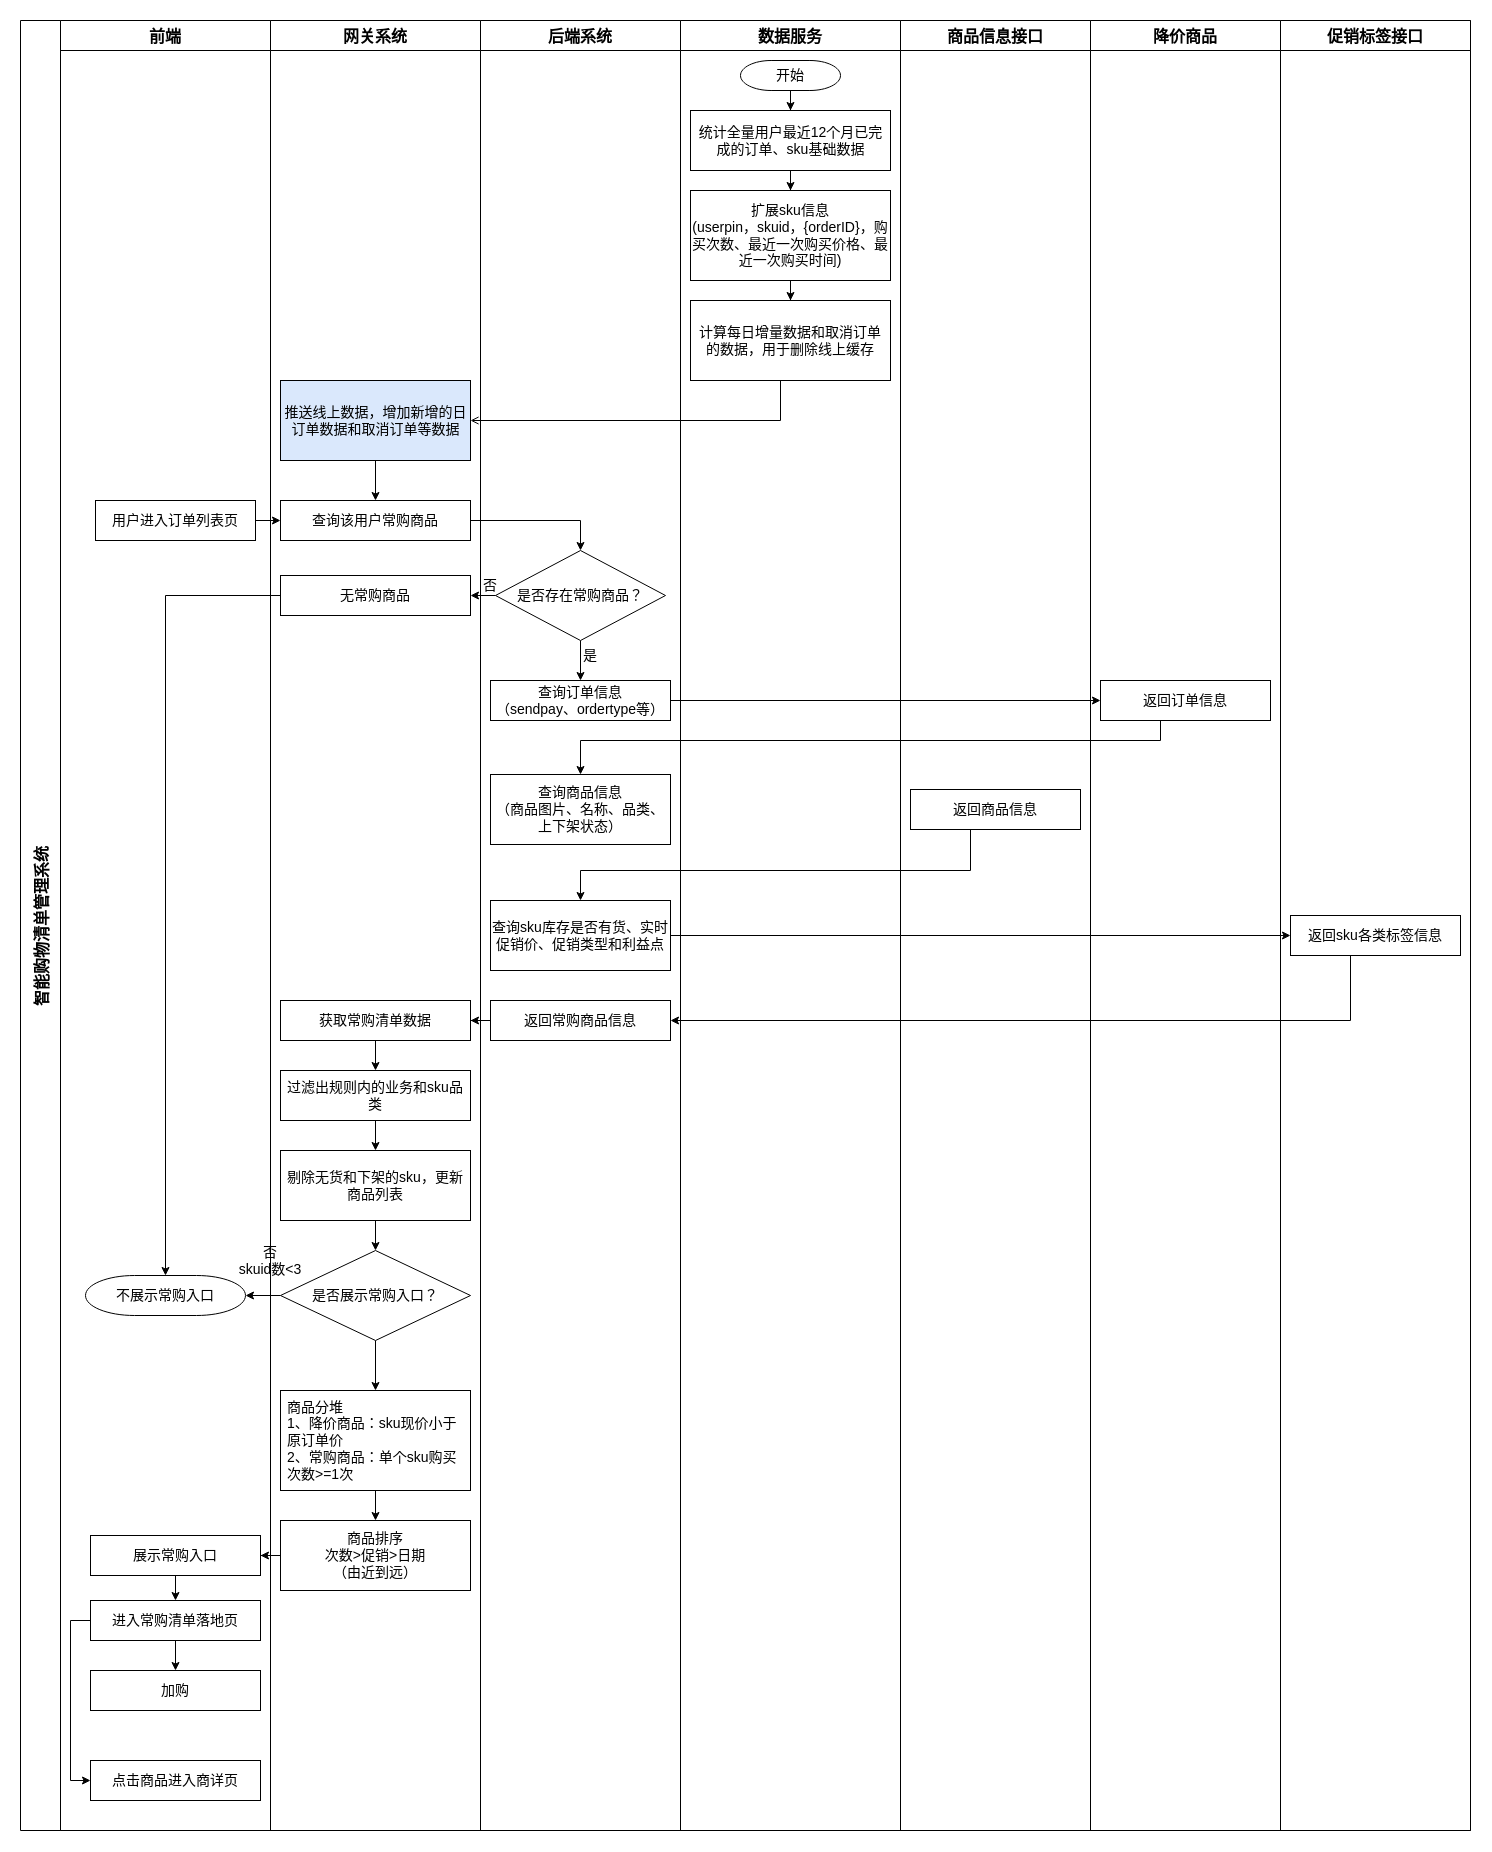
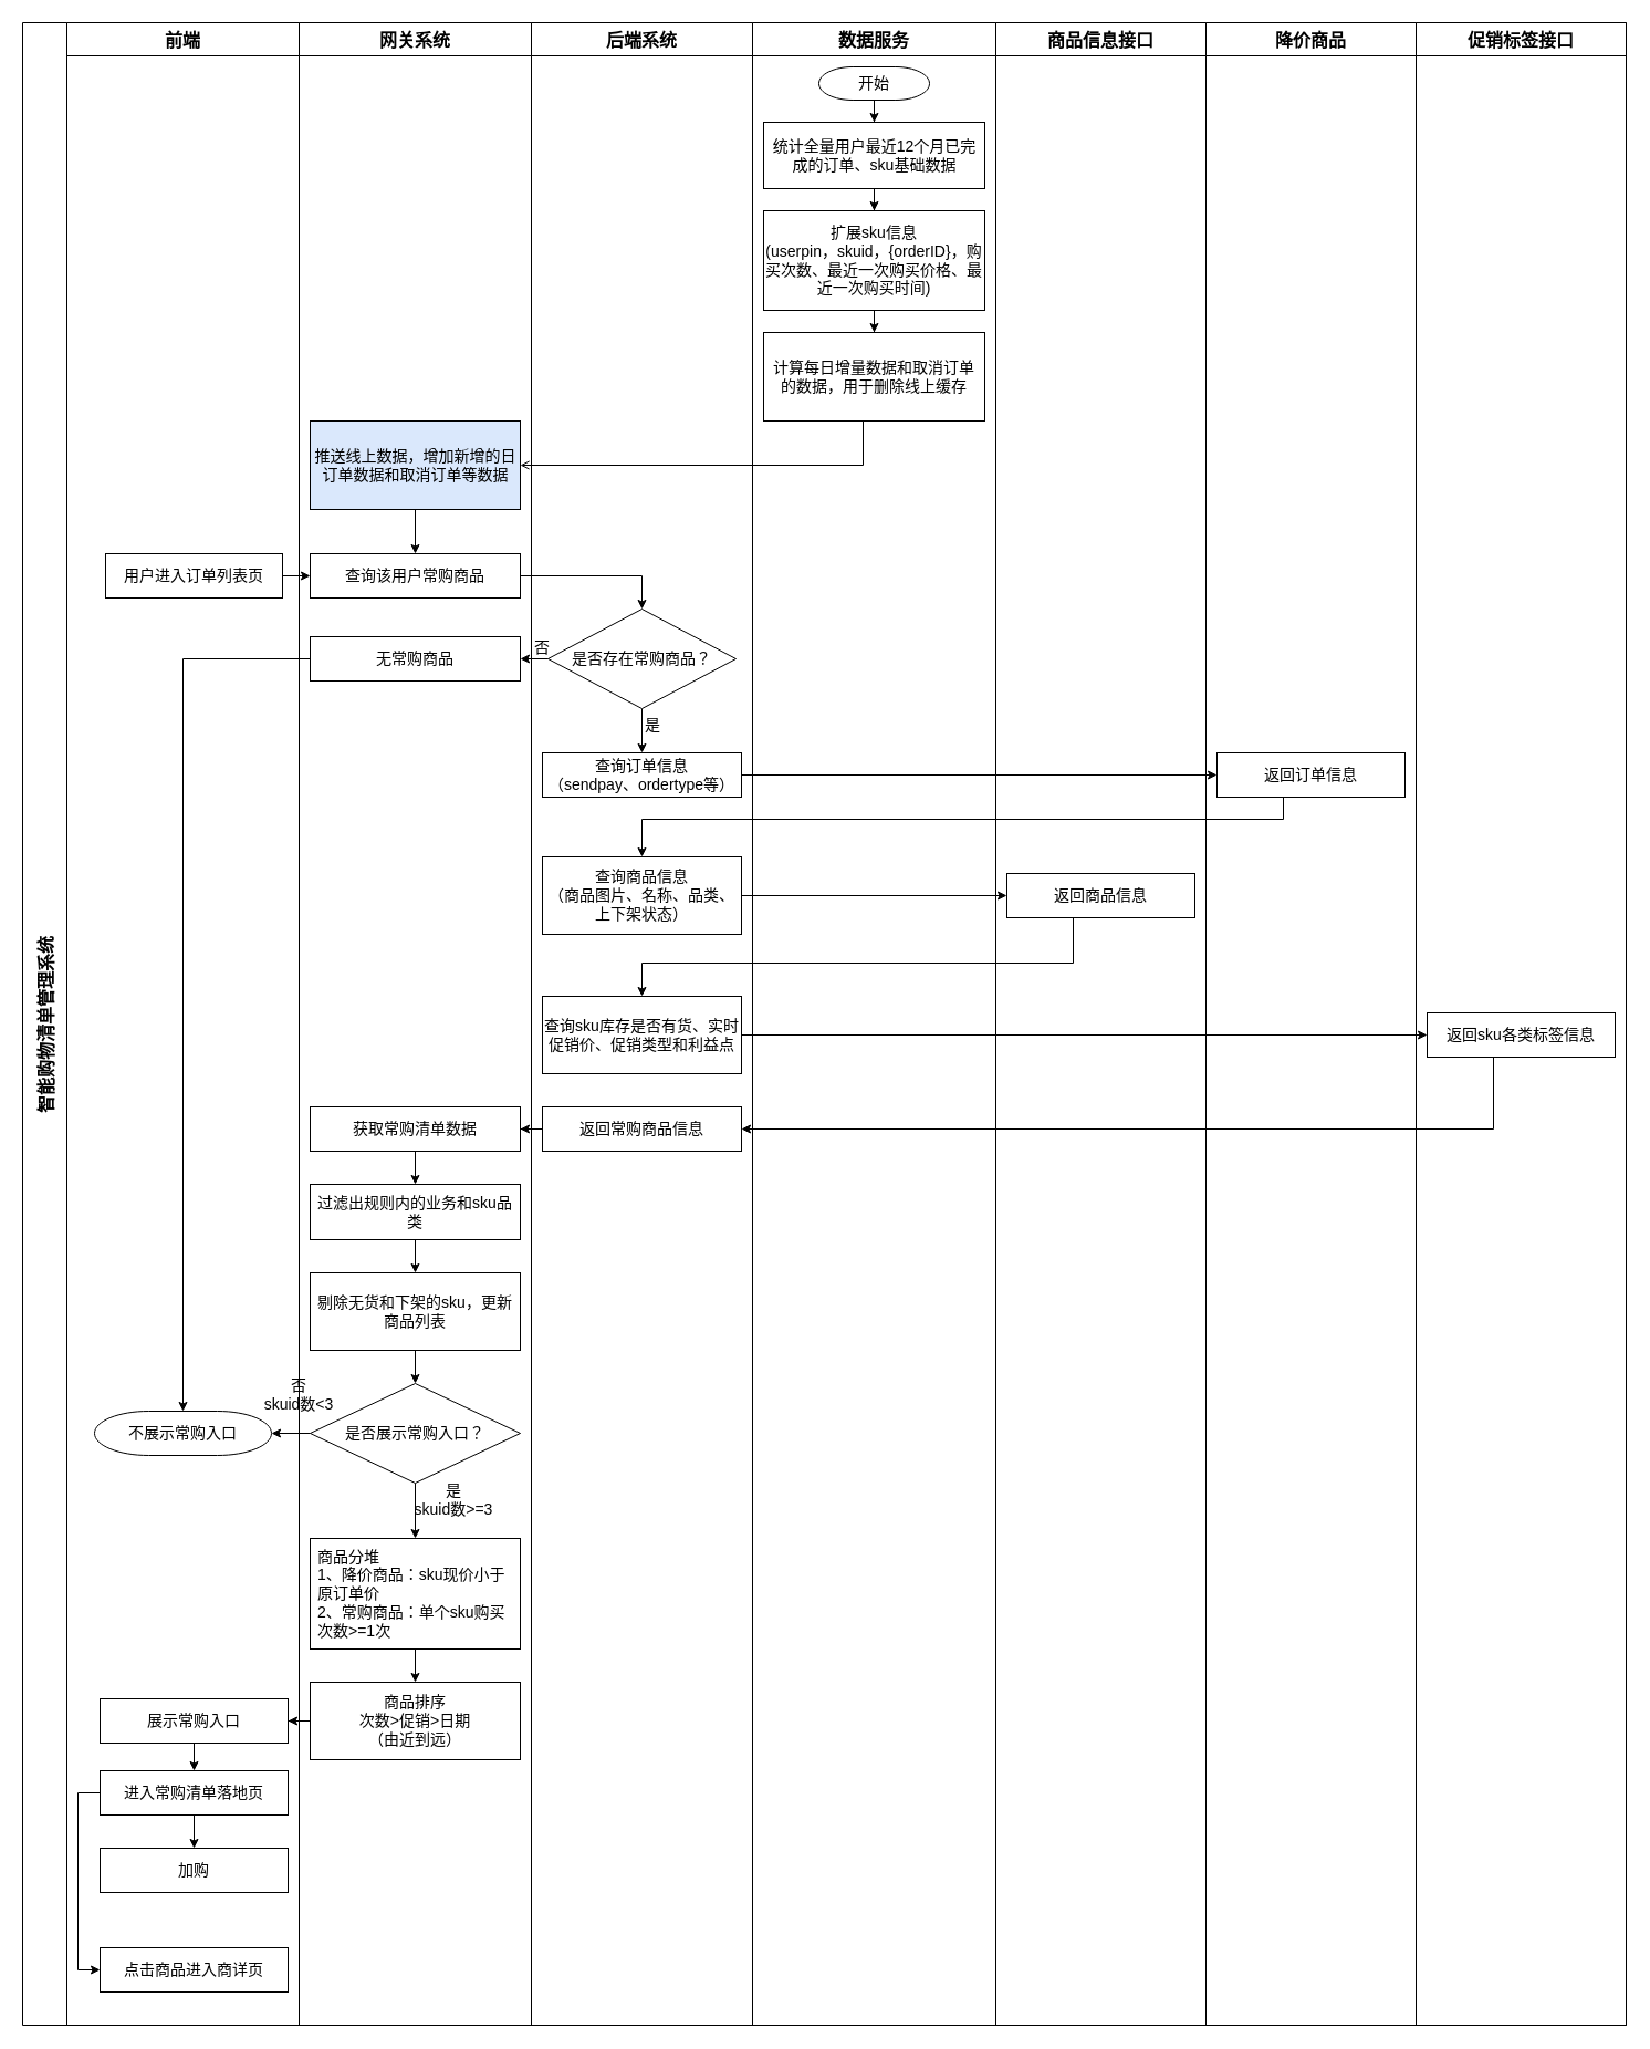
+ <mxCell id="61" style="edgeStyle=orthogonalEdgeStyle;rounded=0;orthogonalLoop=1;jettySize=auto;html=1;entryX=0;entryY=0.5;entryDx=0;entryDy=0;" edge="1" parent="2" source="35" target="49"><mxGeometry relative="1" as="geometry" /></mxCell>
+ <mxCell id="30" value="&lt;div&gt;是&lt;/div&gt;&lt;div&gt;skuid数&amp;gt;=3&lt;/div&gt;" style="text;html=1;align=center;verticalAlign=middle;whiteSpace=wrap;rounded=0;fontSize=14;" vertex="1" parent="14"><mxGeometry x="100" y="1320" width="80" height="30" as="geometry" /></mxCell>
